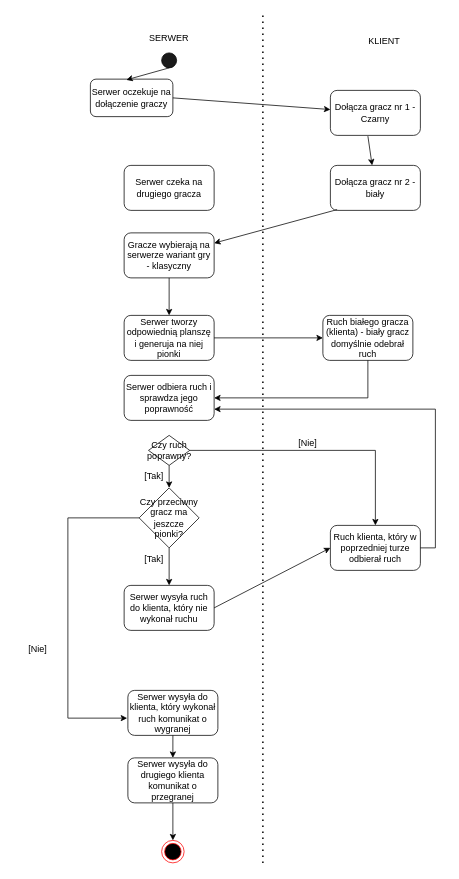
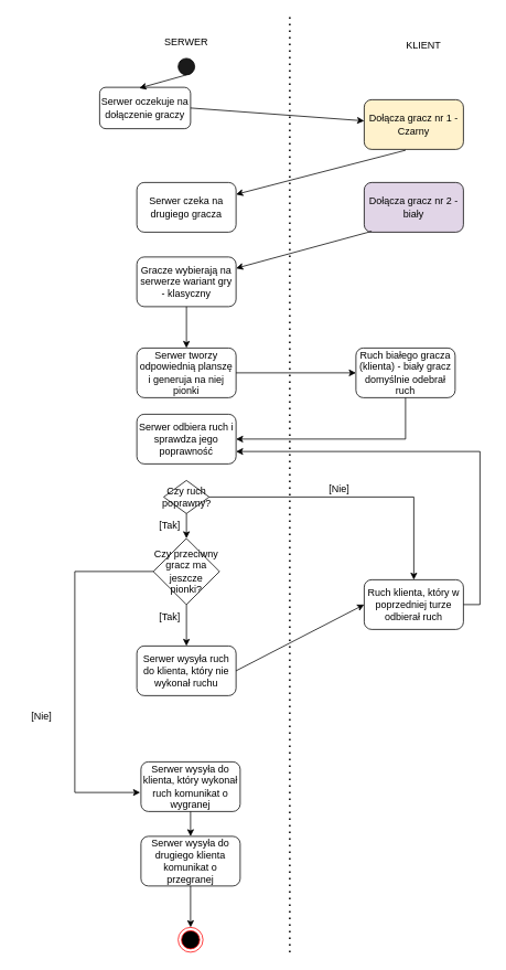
- <mxCell id="4" value="Dołącza gracz nr 1 - Czarny" style="rounded=1;whiteSpace=wrap;html=1;" parent="1" vertex="1"><mxGeometry x="440" y="120" width="120" height="60" as="geometry" /></mxCell>
+ <mxCell id="4" value="Dołącza gracz nr 1 - Czarny" style="rounded=1;whiteSpace=wrap;html=1;fillColor=#fff2cc;" parent="1" vertex="1"><mxGeometry x="440" y="120" width="120" height="60" as="geometry" /></mxCell>
- <mxCell id="5" value="" style="endArrow=classic;html=1;rounded=0;exitX=0.417;exitY=1.017;exitDx=0;exitDy=0;exitPerimeter=0;" parent="1" source="4" target="7" edge="1"><mxGeometry width="50" height="50" relative="1" as="geometry"><mxPoint x="410" y="340" as="sourcePoint" /><mxPoint x="350" y="300" as="targetPoint" /></mxGeometry></mxCell>
+ <mxCell id="5" value="" style="endArrow=classic;html=1;rounded=0;exitX=0.417;exitY=1.017;exitDx=0;exitDy=0;exitPerimeter=0;" parent="1" source="4" target="6" edge="1"><mxGeometry width="50" height="50" relative="1" as="geometry"><mxPoint x="410" y="340" as="sourcePoint" /><mxPoint x="350" y="300" as="targetPoint" /></mxGeometry></mxCell>
- <mxCell id="7" value="Dołącza gracz nr 2 - biały" style="rounded=1;whiteSpace=wrap;html=1;" parent="1" vertex="1"><mxGeometry x="440" y="220" width="120" height="60" as="geometry" /></mxCell>
+ <mxCell id="7" value="Dołącza gracz nr 2 - biały" style="rounded=1;whiteSpace=wrap;html=1;fillColor=#e1d5e7;" parent="1" vertex="1"><mxGeometry x="440" y="220" width="120" height="60" as="geometry" /></mxCell>
